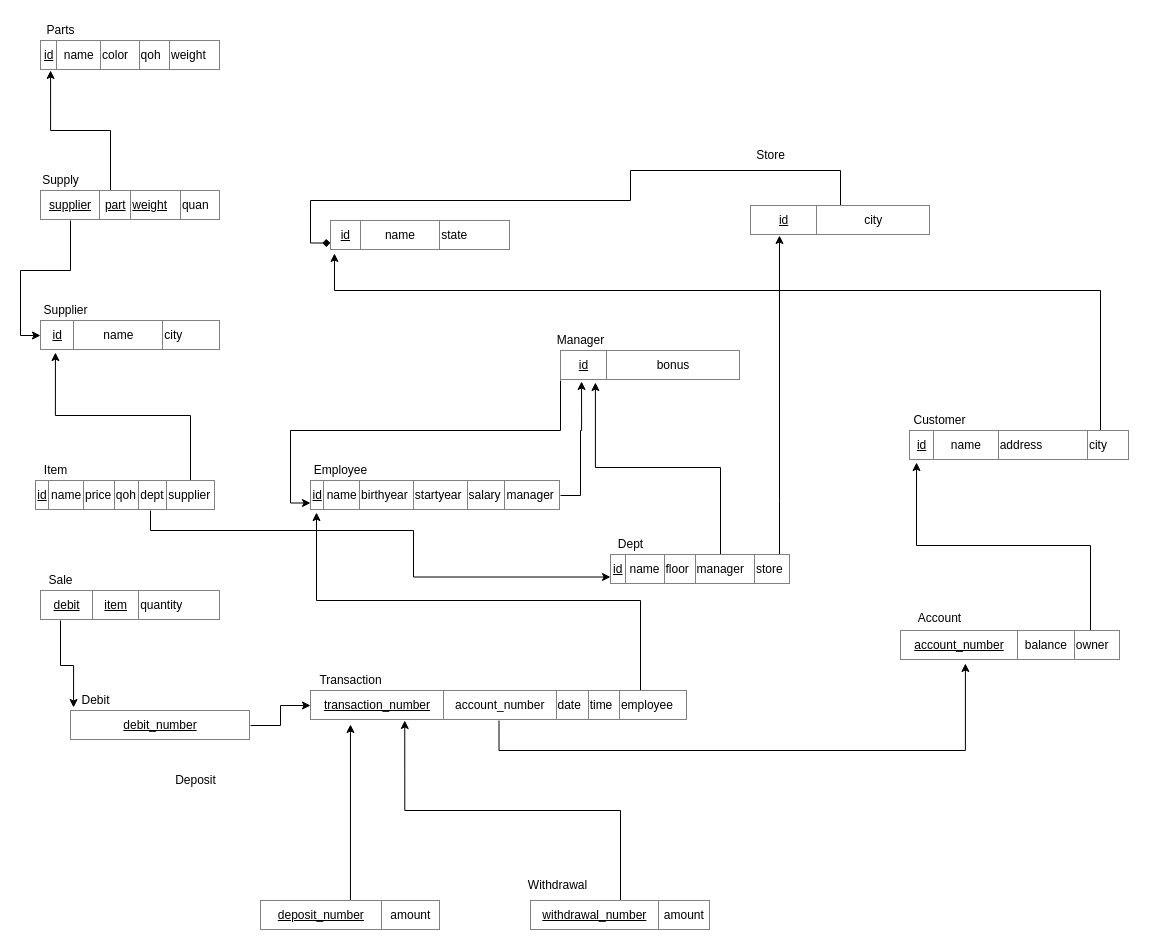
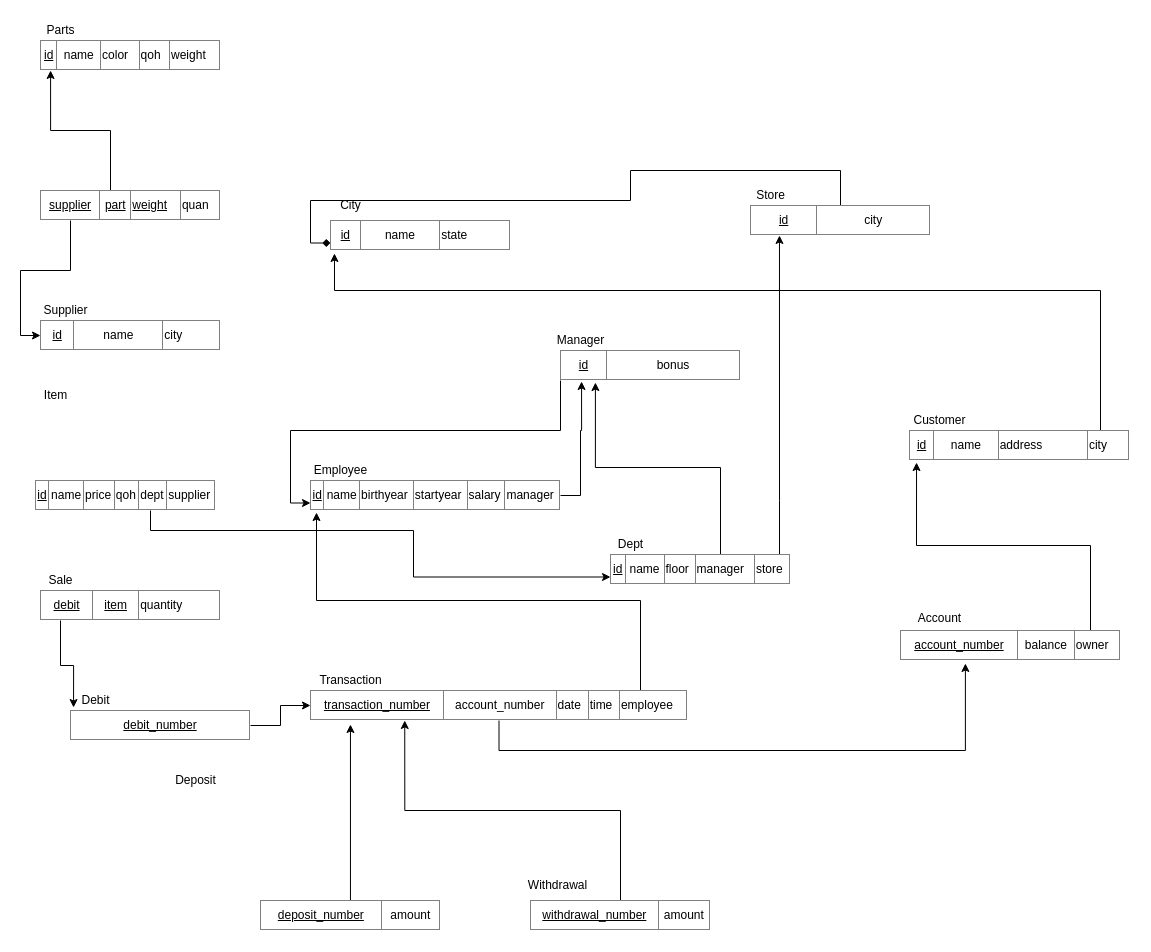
- <mxCell id="34" value="Store" style="text;html=1;align=center;verticalAlign=middle;resizable=0;points=[];;autosize=1;" parent="1" vertex="1"><mxGeometry x="750" y="145" width="40" height="20" as="geometry" /></mxCell>
+ <mxCell id="34" value="Store" style="text;html=1;align=center;verticalAlign=middle;resizable=0;points=[];;autosize=1;" parent="1" vertex="1"><mxGeometry x="750" y="185" width="40" height="20" as="geometry" /></mxCell>
- <mxCell id="7" value="Supply" style="text;html=1;align=center;verticalAlign=middle;resizable=0;points=[];;autosize=1;" parent="1" vertex="1"><mxGeometry x="35" y="170" width="50" height="20" as="geometry" /></mxCell>
+ <mxCell id="11" value="City" style="text;html=1;align=center;verticalAlign=middle;resizable=0;points=[];;autosize=1;" parent="1" vertex="1"><mxGeometry x="330" y="195" width="40" height="20" as="geometry" /></mxCell>
- <mxCell id="12" style="edgeStyle=orthogonalEdgeStyle;rounded=0;orthogonalLoop=1;jettySize=auto;html=1;entryX=0.083;entryY=1.067;entryDx=0;entryDy=0;entryPerimeter=0;" parent="1" source="14" target="8" edge="1"><mxGeometry relative="1" as="geometry"><mxPoint x="125" y="400" as="targetPoint" /><Array as="points"><mxPoint x="190" y="415" /><mxPoint x="55" y="415" /></Array></mxGeometry></mxCell>
- <mxCell id="15" value="Item" style="text;html=1;align=center;verticalAlign=middle;resizable=0;points=[];;autosize=1;" parent="1" vertex="1"><mxGeometry x="35" y="460" width="40" height="20" as="geometry" /></mxCell>
+ <mxCell id="15" value="Item" style="text;html=1;align=center;verticalAlign=middle;resizable=0;points=[];;autosize=1;" parent="1" vertex="1"><mxGeometry x="35" y="385" width="40" height="20" as="geometry" /></mxCell>
